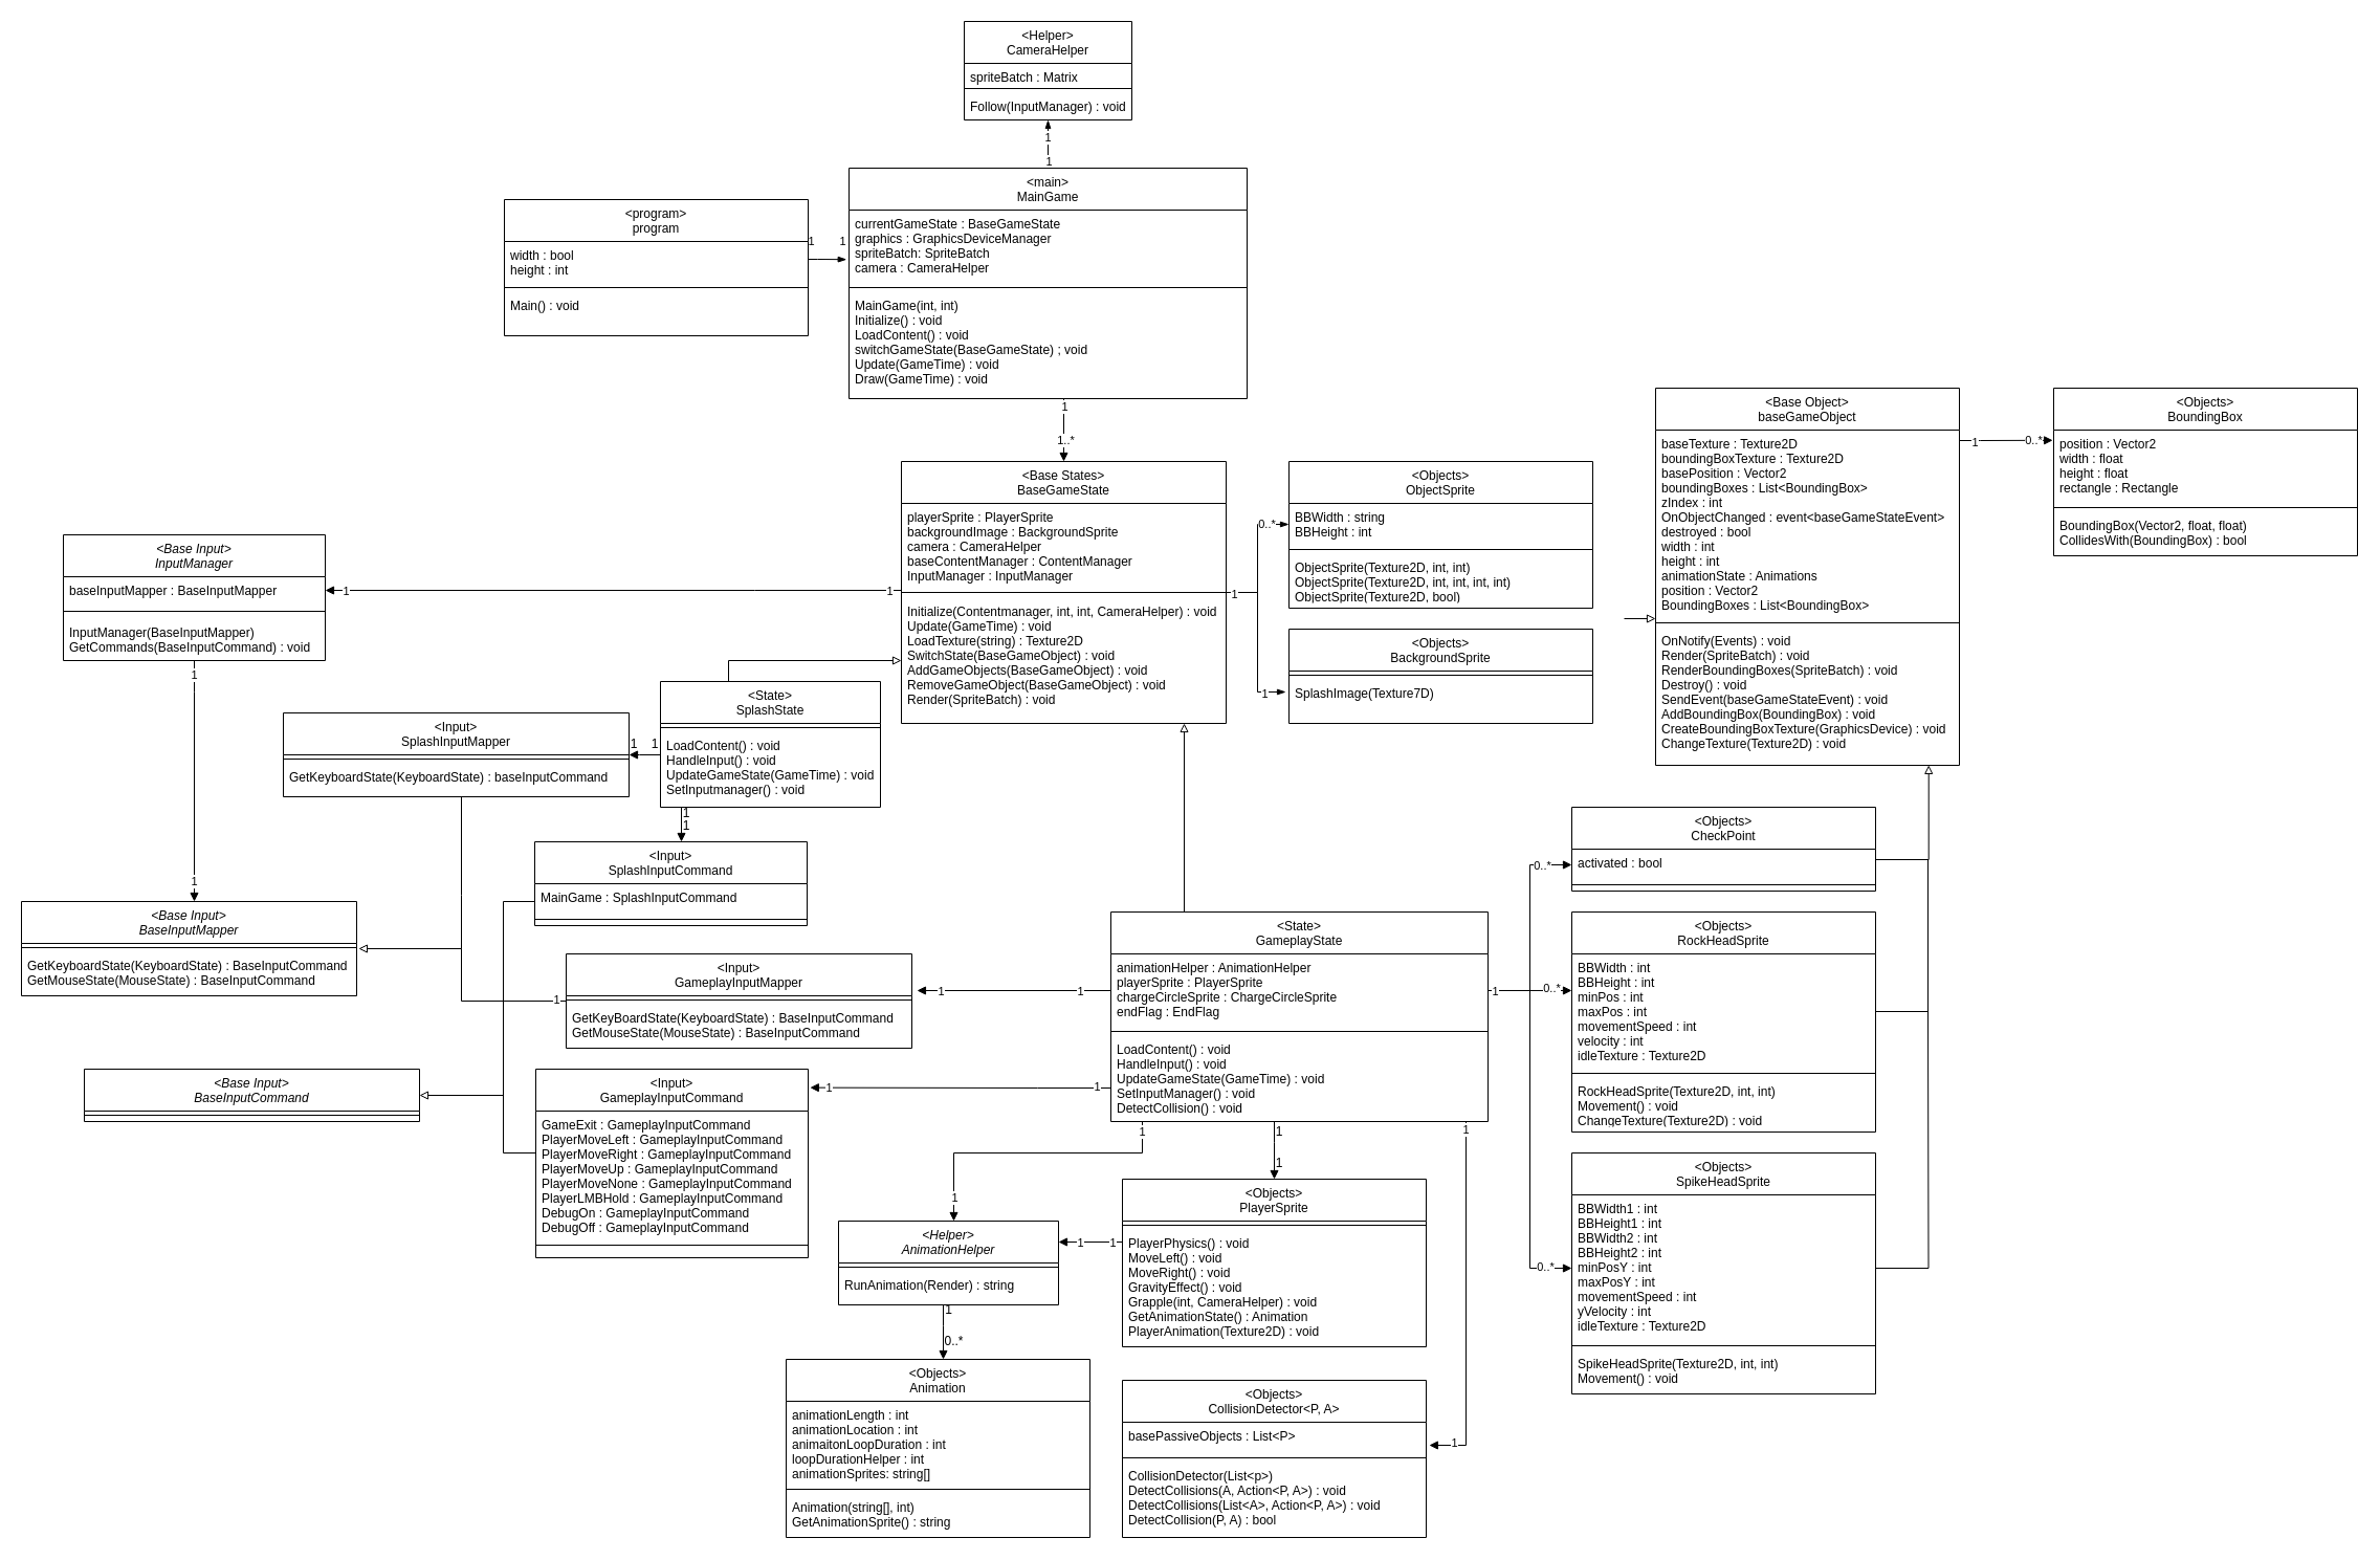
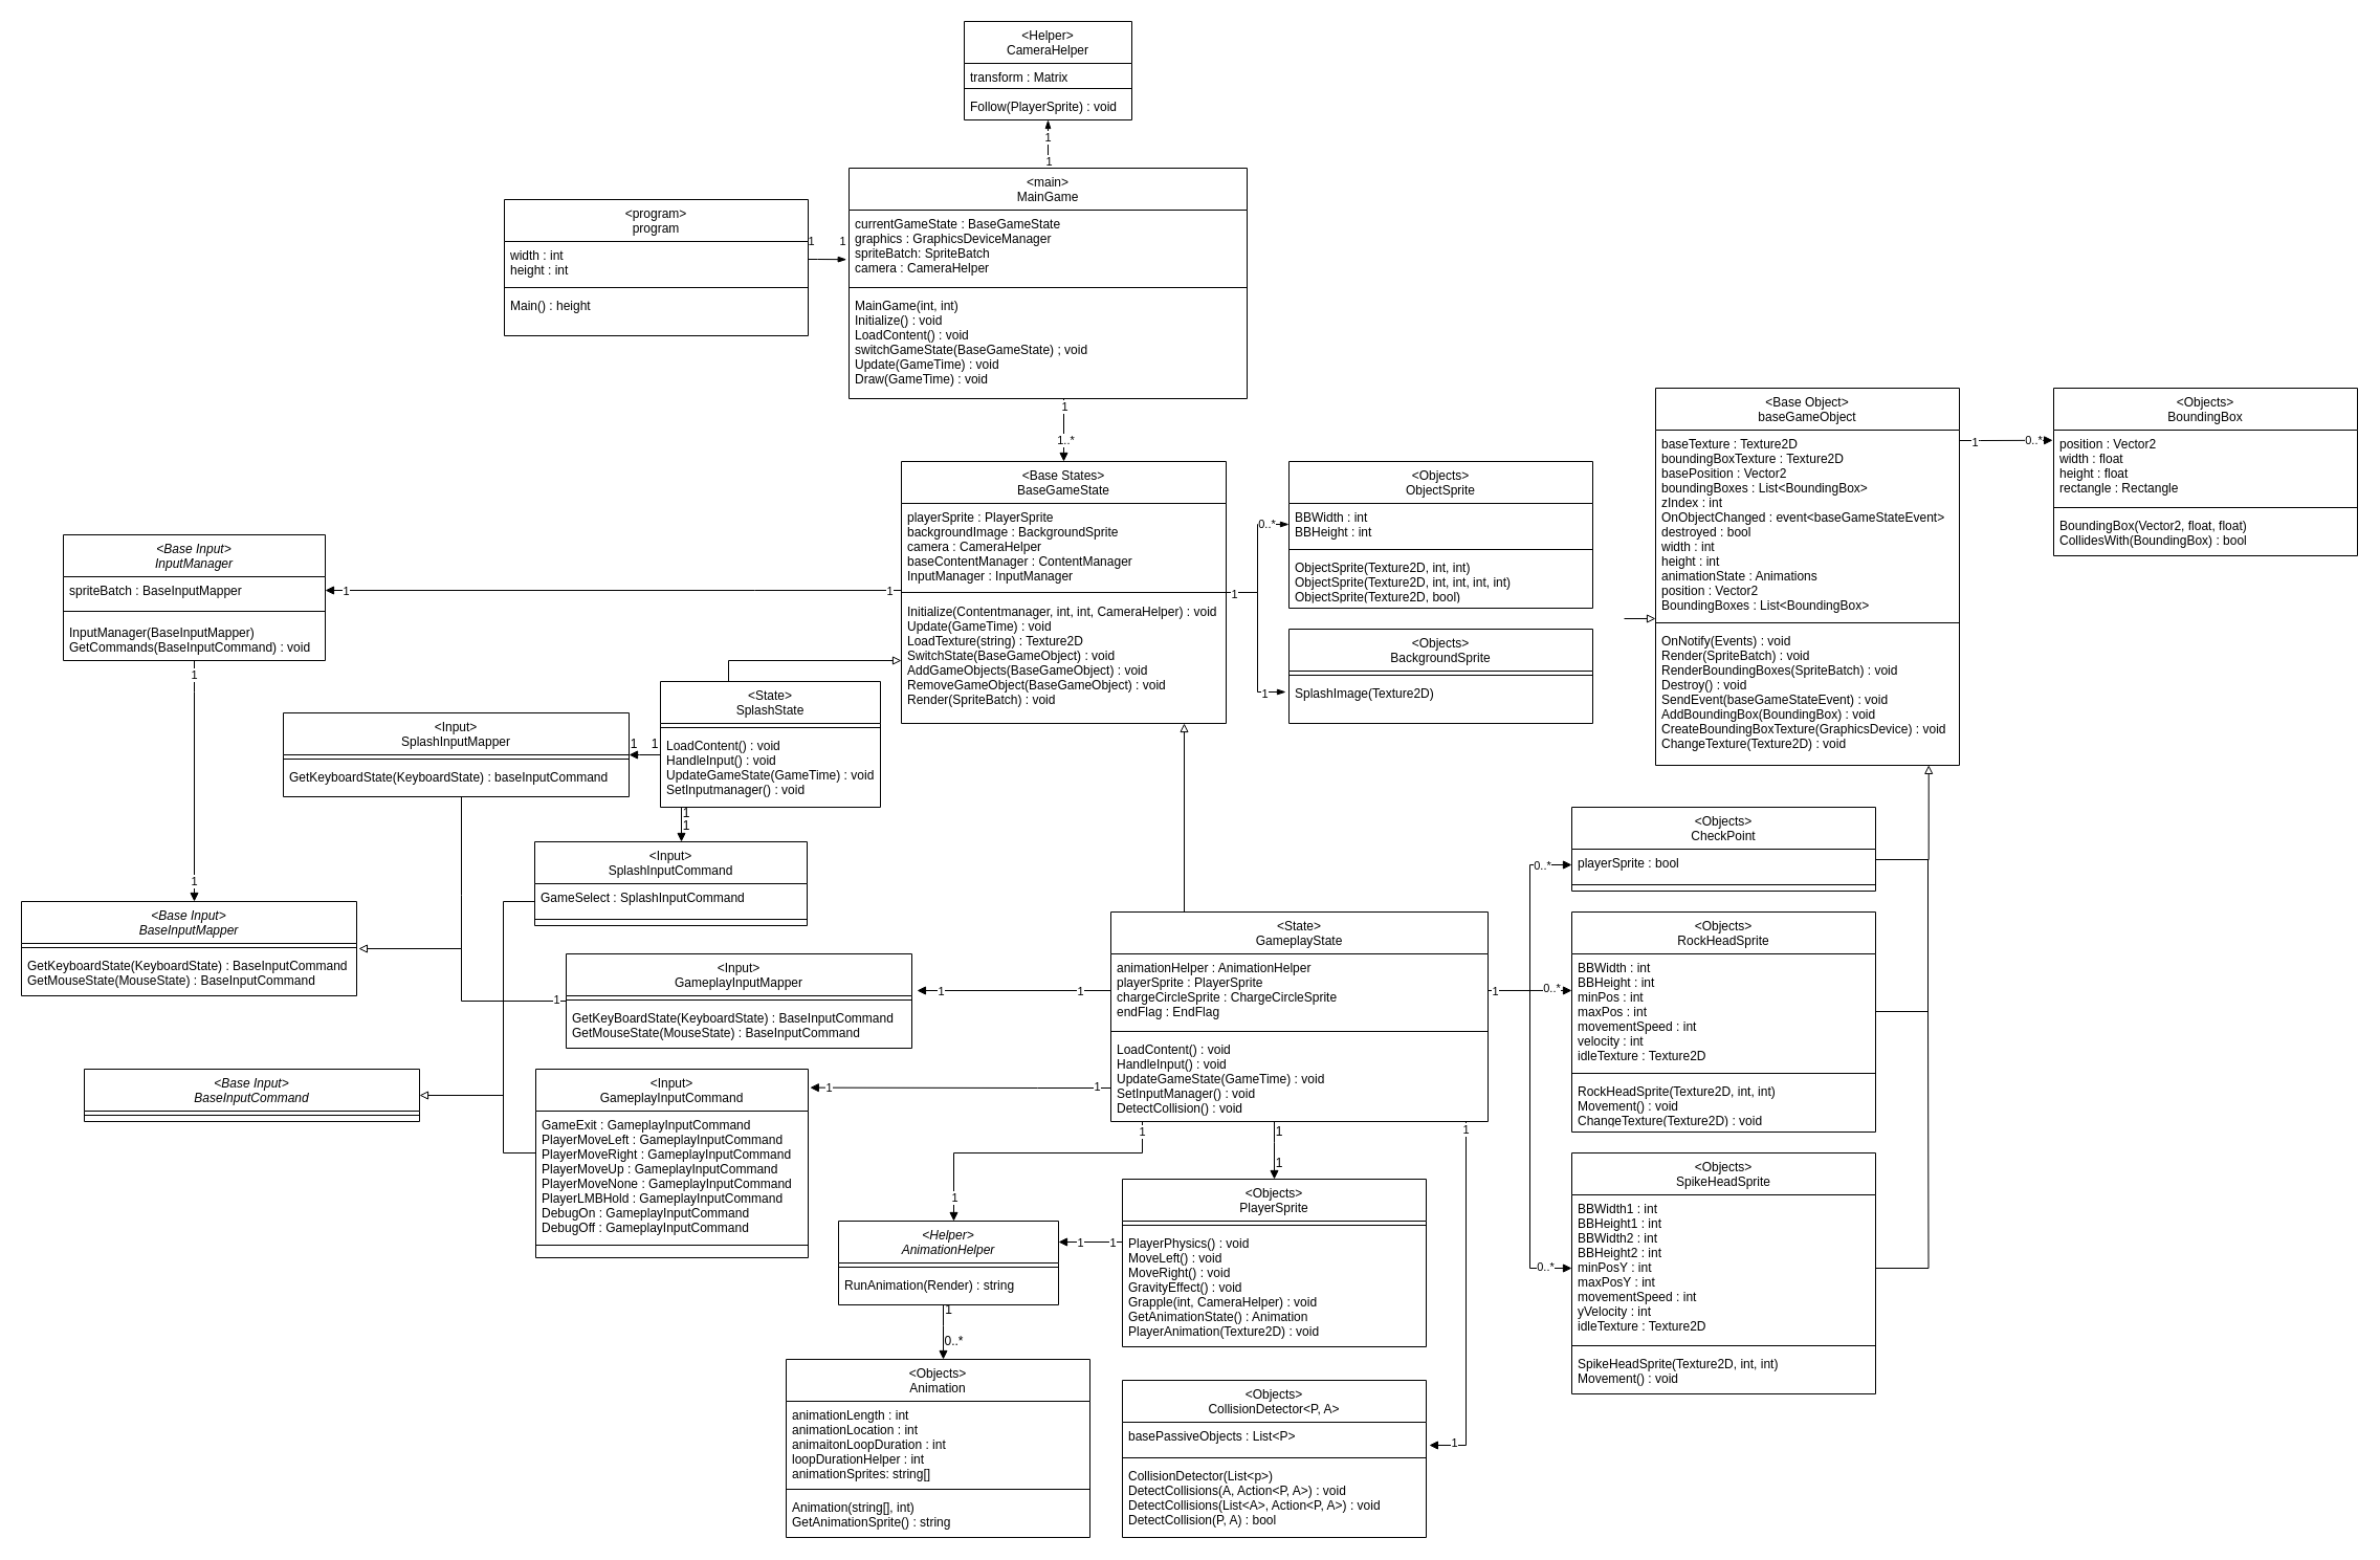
- <mxCell id="7" value="spriteBatch : Matrix" style="text;align=left;verticalAlign=top;spacingLeft=4;spacingRight=4;overflow=hidden;rotatable=0;points=[[0,0.5],[1,0.5]];portConstraint=eastwest;" parent="6" vertex="1"><mxGeometry y="40" width="160" height="20" as="geometry" /></mxCell>
+ <mxCell id="7" value="transform : Matrix" style="text;align=left;verticalAlign=top;spacingLeft=4;spacingRight=4;overflow=hidden;rotatable=0;points=[[0,0.5],[1,0.5]];portConstraint=eastwest;" parent="6" vertex="1"><mxGeometry y="40" width="160" height="20" as="geometry" /></mxCell>
- <mxCell id="9" value="Follow(InputManager) : void" style="text;align=left;verticalAlign=top;spacingLeft=4;spacingRight=4;overflow=hidden;rotatable=0;points=[[0,0.5],[1,0.5]];portConstraint=eastwest;" parent="6" vertex="1"><mxGeometry y="68" width="160" height="26" as="geometry" /></mxCell>
+ <mxCell id="9" value="Follow(PlayerSprite) : void" style="text;align=left;verticalAlign=top;spacingLeft=4;spacingRight=4;overflow=hidden;rotatable=0;points=[[0,0.5],[1,0.5]];portConstraint=eastwest;" parent="6" vertex="1"><mxGeometry y="68" width="160" height="26" as="geometry" /></mxCell>
- <mxCell id="102" value="width : bool&#10;height : int" style="text;align=left;verticalAlign=top;spacingLeft=4;spacingRight=4;overflow=hidden;rotatable=0;points=[[0,0.5],[1,0.5]];portConstraint=eastwest;" parent="101" vertex="1"><mxGeometry y="40" width="290" height="40" as="geometry" /></mxCell>
+ <mxCell id="102" value="width : int&#10;height : int" style="text;align=left;verticalAlign=top;spacingLeft=4;spacingRight=4;overflow=hidden;rotatable=0;points=[[0,0.5],[1,0.5]];portConstraint=eastwest;" parent="101" vertex="1"><mxGeometry y="40" width="290" height="40" as="geometry" /></mxCell>
- <mxCell id="104" value="Main() : void" style="text;align=left;verticalAlign=top;spacingLeft=4;spacingRight=4;overflow=hidden;rotatable=0;points=[[0,0.5],[1,0.5]];portConstraint=eastwest;" parent="101" vertex="1"><mxGeometry y="88" width="290" height="42" as="geometry" /></mxCell>
+ <mxCell id="104" value="Main() : height" style="text;align=left;verticalAlign=top;spacingLeft=4;spacingRight=4;overflow=hidden;rotatable=0;points=[[0,0.5],[1,0.5]];portConstraint=eastwest;" parent="101" vertex="1"><mxGeometry y="88" width="290" height="42" as="geometry" /></mxCell>
- <mxCell id="78" value="BBWidth : string&#10;BBHeight : int" style="text;align=left;verticalAlign=top;spacingLeft=4;spacingRight=4;overflow=hidden;rotatable=0;points=[[0,0.5],[1,0.5]];portConstraint=eastwest;" parent="77" vertex="1"><mxGeometry y="40" width="290" height="40" as="geometry" /></mxCell>
+ <mxCell id="78" value="BBWidth : int&#10;BBHeight : int" style="text;align=left;verticalAlign=top;spacingLeft=4;spacingRight=4;overflow=hidden;rotatable=0;points=[[0,0.5],[1,0.5]];portConstraint=eastwest;" parent="77" vertex="1"><mxGeometry y="40" width="290" height="40" as="geometry" /></mxCell>
- <mxCell id="14" value="baseInputMapper : BaseInputMapper" style="text;align=left;verticalAlign=top;spacingLeft=4;spacingRight=4;overflow=hidden;rotatable=0;points=[[0,0.5],[1,0.5]];portConstraint=eastwest;" parent="13" vertex="1"><mxGeometry y="40" width="250" height="26" as="geometry" /></mxCell>
+ <mxCell id="14" value="spriteBatch : BaseInputMapper" style="text;align=left;verticalAlign=top;spacingLeft=4;spacingRight=4;overflow=hidden;rotatable=0;points=[[0,0.5],[1,0.5]];portConstraint=eastwest;" parent="13" vertex="1"><mxGeometry y="40" width="250" height="26" as="geometry" /></mxCell>
- <mxCell id="97" value="SplashImage(Texture7D)" style="text;align=left;verticalAlign=top;spacingLeft=4;spacingRight=4;overflow=hidden;rotatable=0;points=[[0,0.5],[1,0.5]];portConstraint=eastwest;" parent="95" vertex="1"><mxGeometry y="48" width="290" height="42" as="geometry" /></mxCell>
+ <mxCell id="97" value="SplashImage(Texture2D)" style="text;align=left;verticalAlign=top;spacingLeft=4;spacingRight=4;overflow=hidden;rotatable=0;points=[[0,0.5],[1,0.5]];portConstraint=eastwest;" parent="95" vertex="1"><mxGeometry y="48" width="290" height="42" as="geometry" /></mxCell>
- <mxCell id="71" value="activated : bool" style="text;align=left;verticalAlign=top;spacingLeft=4;spacingRight=4;overflow=hidden;rotatable=0;points=[[0,0.5],[1,0.5]];portConstraint=eastwest;" parent="70" vertex="1"><mxGeometry y="40" width="290" height="30" as="geometry" /></mxCell>
+ <mxCell id="71" value="playerSprite : bool" style="text;align=left;verticalAlign=top;spacingLeft=4;spacingRight=4;overflow=hidden;rotatable=0;points=[[0,0.5],[1,0.5]];portConstraint=eastwest;" parent="70" vertex="1"><mxGeometry y="40" width="290" height="30" as="geometry" /></mxCell>
- <mxCell id="28" value="MainGame : SplashInputCommand" style="text;align=left;verticalAlign=top;spacingLeft=4;spacingRight=4;overflow=hidden;rotatable=0;points=[[0,0.5],[1,0.5]];portConstraint=eastwest;" parent="27" vertex="1"><mxGeometry y="40" width="260" height="30" as="geometry" /></mxCell>
+ <mxCell id="28" value="GameSelect : SplashInputCommand" style="text;align=left;verticalAlign=top;spacingLeft=4;spacingRight=4;overflow=hidden;rotatable=0;points=[[0,0.5],[1,0.5]];portConstraint=eastwest;" parent="27" vertex="1"><mxGeometry y="40" width="260" height="30" as="geometry" /></mxCell>
